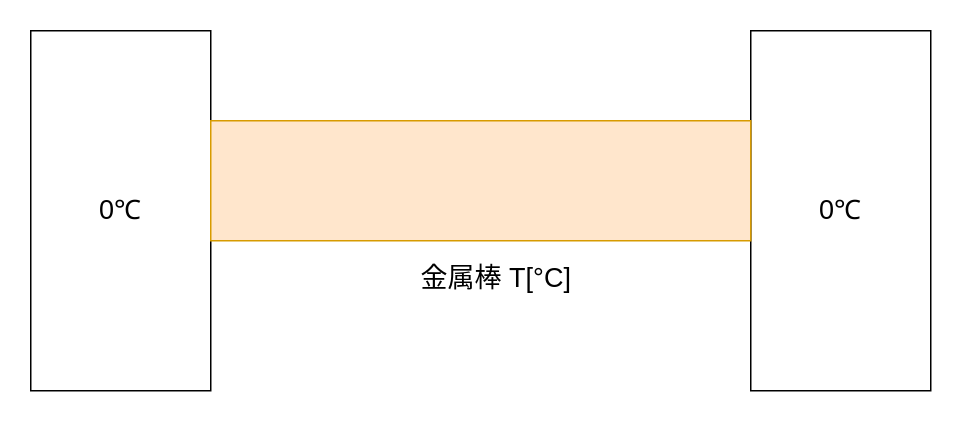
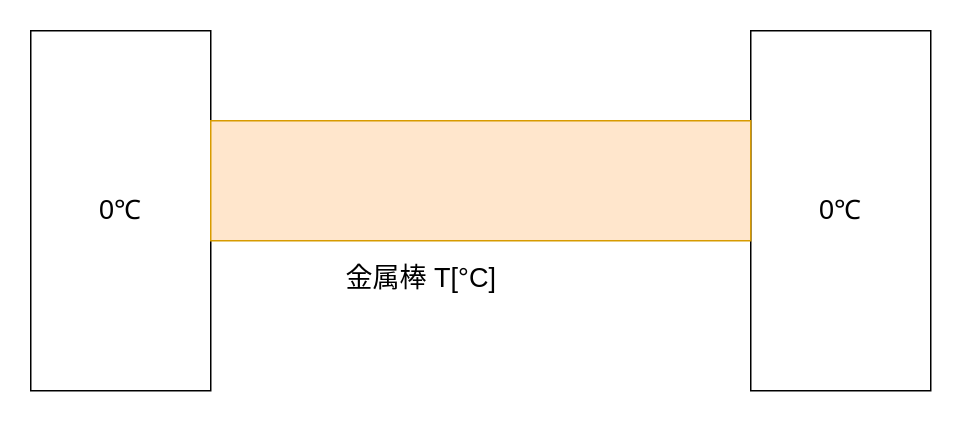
- <mxCell id="5" value="金属棒 T[°C]" style="text;html=1;align=center;verticalAlign=middle;resizable=0;points=[];autosize=1;fontSize=18;" vertex="1" parent="1"><mxGeometry x="270" y="170" width="120" height="30" as="geometry" /></mxCell>
+ <mxCell id="5" value="金属棒 T[°C]" style="text;html=1;align=center;verticalAlign=middle;resizable=0;points=[];autosize=1;fontSize=18;" vertex="1" parent="1"><mxGeometry x="220" y="170" width="120" height="30" as="geometry" /></mxCell>
